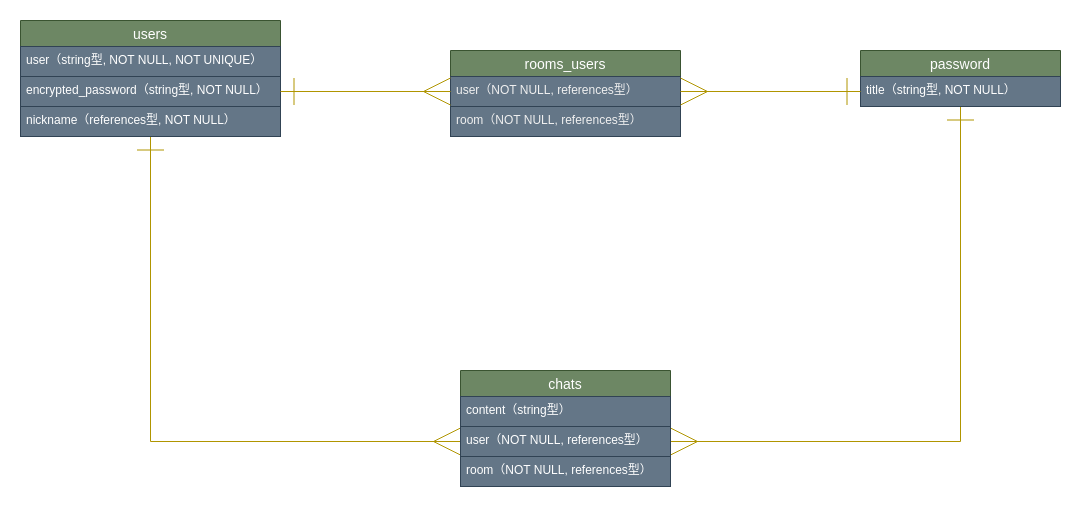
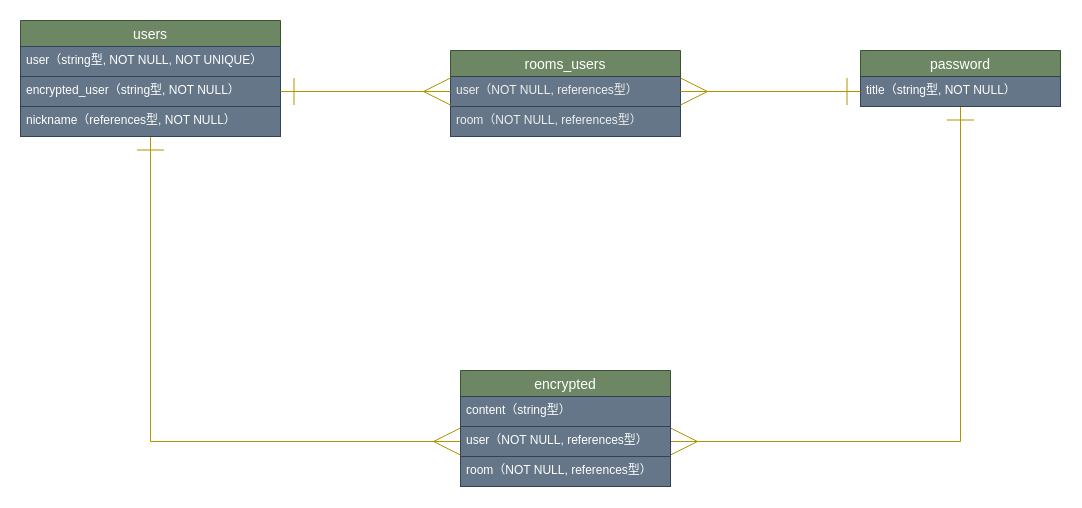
- <mxCell id="5" value="encrypted_password（string型, NOT NULL）" style="text;strokeColor=#314354;fillColor=#647687;spacingLeft=4;spacingRight=4;overflow=hidden;rotatable=0;points=[[0,0.5],[1,0.5]];portConstraint=eastwest;fontSize=12;fontStyle=0;fontColor=#ffffff;" vertex="1" parent="3"><mxGeometry y="56" width="260" height="30" as="geometry" /></mxCell>
+ <mxCell id="5" value="encrypted_user（string型, NOT NULL）" style="text;strokeColor=#314354;fillColor=#647687;spacingLeft=4;spacingRight=4;overflow=hidden;rotatable=0;points=[[0,0.5],[1,0.5]];portConstraint=eastwest;fontSize=12;fontStyle=0;fontColor=#ffffff;" vertex="1" parent="3"><mxGeometry y="56" width="260" height="30" as="geometry" /></mxCell>
- <mxCell id="10" value="chats" style="swimlane;fontStyle=0;childLayout=stackLayout;horizontal=1;startSize=26;horizontalStack=0;resizeParent=1;resizeParentMax=0;resizeLast=0;collapsible=1;marginBottom=0;align=center;fontSize=14;fillColor=#6d8764;strokeColor=#3A5431;fontColor=#ffffff;" vertex="1" parent="1"><mxGeometry x="460" y="370" width="210" height="116" as="geometry" /></mxCell>
+ <mxCell id="10" value="encrypted" style="swimlane;fontStyle=0;childLayout=stackLayout;horizontal=1;startSize=26;horizontalStack=0;resizeParent=1;resizeParentMax=0;resizeLast=0;collapsible=1;marginBottom=0;align=center;fontSize=14;fillColor=#6d8764;strokeColor=#3A5431;fontColor=#ffffff;" vertex="1" parent="1"><mxGeometry x="460" y="370" width="210" height="116" as="geometry" /></mxCell>
